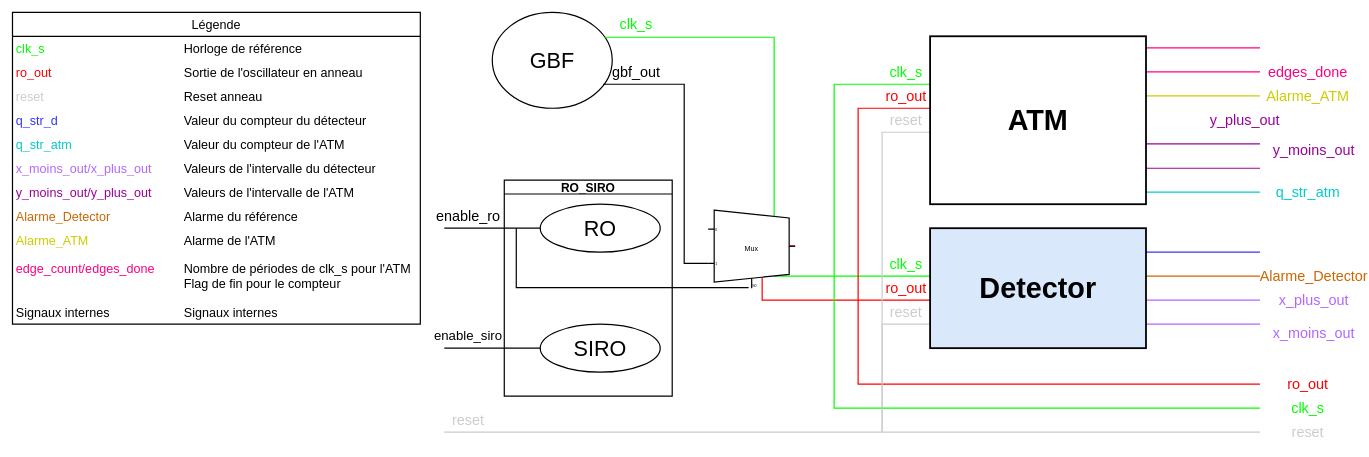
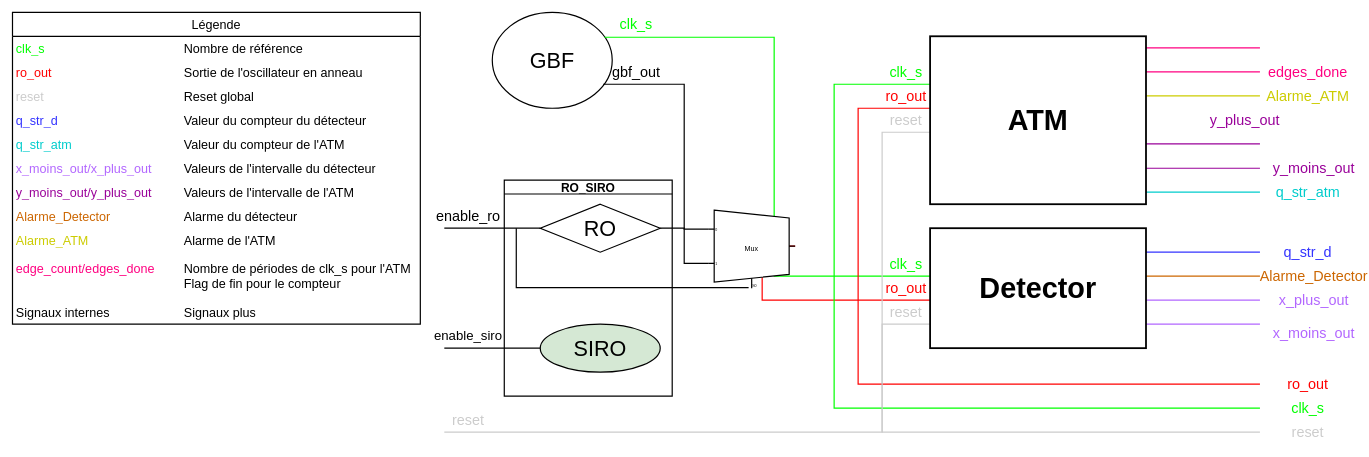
- <mxCell id="22" value="&lt;span style=&quot;color: rgb(0, 255, 0);&quot;&gt;clk_s&lt;/span&gt;&lt;span style=&quot;white-space: pre;&quot;&gt;&#09;&lt;/span&gt;&lt;span style=&quot;white-space: pre;&quot;&gt;&#09;&lt;/span&gt;&lt;span style=&quot;white-space: pre;&quot;&gt;&#09;&lt;/span&gt;&lt;span style=&quot;white-space: pre;&quot;&gt;&#09;&lt;/span&gt;&lt;span style=&quot;white-space: pre;&quot;&gt;&#09;&lt;/span&gt;Horloge de référence" style="text;strokeColor=none;fillColor=none;align=left;verticalAlign=middle;spacingLeft=4;spacingRight=4;overflow=hidden;points=[[0,0.5],[1,0.5]];portConstraint=eastwest;rotatable=0;whiteSpace=wrap;html=1;fontSize=21;strokeWidth=2;" parent="21" vertex="1"><mxGeometry y="40" width="680" height="40" as="geometry" /></mxCell>
+ <mxCell id="22" value="&lt;span style=&quot;color: rgb(0, 255, 0);&quot;&gt;clk_s&lt;/span&gt;&lt;span style=&quot;white-space: pre;&quot;&gt;&#09;&lt;/span&gt;&lt;span style=&quot;white-space: pre;&quot;&gt;&#09;&lt;/span&gt;&lt;span style=&quot;white-space: pre;&quot;&gt;&#09;&lt;/span&gt;&lt;span style=&quot;white-space: pre;&quot;&gt;&#09;&lt;/span&gt;&lt;span style=&quot;white-space: pre;&quot;&gt;&#09;&lt;/span&gt;Nombre de référence" style="text;strokeColor=none;fillColor=none;align=left;verticalAlign=middle;spacingLeft=4;spacingRight=4;overflow=hidden;points=[[0,0.5],[1,0.5]];portConstraint=eastwest;rotatable=0;whiteSpace=wrap;html=1;fontSize=21;strokeWidth=2;" parent="21" vertex="1"><mxGeometry y="40" width="680" height="40" as="geometry" /></mxCell>
- <mxCell id="24" value="&lt;span style=&quot;color: rgb(204, 204, 204);&quot;&gt;reset&lt;/span&gt;&lt;span style=&quot;white-space: pre;&quot;&gt;&#09;&lt;/span&gt;&lt;span style=&quot;white-space: pre;&quot;&gt;&#09;&lt;/span&gt;&lt;span style=&quot;white-space: pre;&quot;&gt;&#09;&lt;/span&gt;&lt;span style=&quot;white-space: pre;&quot;&gt;&#09;&lt;/span&gt;&lt;span style=&quot;white-space: pre;&quot;&gt;&#09;&lt;/span&gt;Reset anneau" style="text;strokeColor=none;fillColor=none;align=left;verticalAlign=middle;spacingLeft=4;spacingRight=4;overflow=hidden;points=[[0,0.5],[1,0.5]];portConstraint=eastwest;rotatable=0;whiteSpace=wrap;html=1;fontSize=21;strokeWidth=2;" parent="21" vertex="1"><mxGeometry y="120" width="680" height="40" as="geometry" /></mxCell>
+ <mxCell id="24" value="&lt;span style=&quot;color: rgb(204, 204, 204);&quot;&gt;reset&lt;/span&gt;&lt;span style=&quot;white-space: pre;&quot;&gt;&#09;&lt;/span&gt;&lt;span style=&quot;white-space: pre;&quot;&gt;&#09;&lt;/span&gt;&lt;span style=&quot;white-space: pre;&quot;&gt;&#09;&lt;/span&gt;&lt;span style=&quot;white-space: pre;&quot;&gt;&#09;&lt;/span&gt;&lt;span style=&quot;white-space: pre;&quot;&gt;&#09;&lt;/span&gt;Reset global" style="text;strokeColor=none;fillColor=none;align=left;verticalAlign=middle;spacingLeft=4;spacingRight=4;overflow=hidden;points=[[0,0.5],[1,0.5]];portConstraint=eastwest;rotatable=0;whiteSpace=wrap;html=1;fontSize=21;strokeWidth=2;" parent="21" vertex="1"><mxGeometry y="120" width="680" height="40" as="geometry" /></mxCell>
- <mxCell id="45" value="&lt;font style=&quot;color: rgb(153, 0, 153);&quot;&gt;y_moins_out&lt;/font&gt;" style="text;html=1;align=center;verticalAlign=middle;whiteSpace=wrap;rounded=0;fontSize=24;" parent="1" vertex="1"><mxGeometry x="2150" y="229.98" width="80" height="40" as="geometry" /></mxCell>
+ <mxCell id="45" value="&lt;font style=&quot;color: rgb(153, 0, 153);&quot;&gt;y_moins_out&lt;/font&gt;" style="text;html=1;align=center;verticalAlign=middle;whiteSpace=wrap;rounded=0;fontSize=24;" parent="1" vertex="1"><mxGeometry x="2150" y="259.98" width="80" height="40" as="geometry" /></mxCell>
- <mxCell id="29" value="&lt;span style=&quot;color: rgb(204, 102, 0);&quot;&gt;Alarme_Detector&lt;/span&gt;&lt;span style=&quot;white-space: pre;&quot;&gt;&#09;&lt;/span&gt;&lt;span style=&quot;white-space: pre;&quot;&gt;&#09;&lt;/span&gt;&lt;span style=&quot;white-space: pre;&quot;&gt;&#09;&lt;/span&gt;Alarme du référence" style="text;strokeColor=none;fillColor=none;align=left;verticalAlign=middle;spacingLeft=4;spacingRight=4;overflow=hidden;points=[[0,0.5],[1,0.5]];portConstraint=eastwest;rotatable=0;whiteSpace=wrap;html=1;fontSize=21;strokeWidth=2;" parent="21" vertex="1"><mxGeometry y="320" width="680" height="40" as="geometry" /></mxCell>
+ <mxCell id="29" value="&lt;span style=&quot;color: rgb(204, 102, 0);&quot;&gt;Alarme_Detector&lt;/span&gt;&lt;span style=&quot;white-space: pre;&quot;&gt;&#09;&lt;/span&gt;&lt;span style=&quot;white-space: pre;&quot;&gt;&#09;&lt;/span&gt;&lt;span style=&quot;white-space: pre;&quot;&gt;&#09;&lt;/span&gt;Alarme du détecteur" style="text;strokeColor=none;fillColor=none;align=left;verticalAlign=middle;spacingLeft=4;spacingRight=4;overflow=hidden;points=[[0,0.5],[1,0.5]];portConstraint=eastwest;rotatable=0;whiteSpace=wrap;html=1;fontSize=21;strokeWidth=2;" parent="21" vertex="1"><mxGeometry y="320" width="680" height="40" as="geometry" /></mxCell>
- <mxCell id="12" value="&lt;font style=&quot;font-size: 36px;&quot;&gt;RO&lt;/font&gt;" style="ellipse;whiteSpace=wrap;html=1;strokeWidth=2;" parent="11" vertex="1"><mxGeometry x="60" y="40" width="200" height="80" as="geometry" /></mxCell>
+ <mxCell id="12" value="&lt;font style=&quot;font-size: 36px;&quot;&gt;RO&lt;/font&gt;" style="rhombus;whiteSpace=wrap;html=1;strokeWidth=2;" parent="11" vertex="1"><mxGeometry x="60" y="40" width="200" height="80" as="geometry" /></mxCell>
+ <mxCell id="10" style="edgeStyle=orthogonalEdgeStyle;rounded=0;orthogonalLoop=1;jettySize=auto;html=1;exitX=1;exitY=0.5;exitDx=0;exitDy=0;entryX=0;entryY=0.219;entryDx=0;entryDy=3;entryPerimeter=0;endArrow=none;startFill=0;strokeWidth=2;" parent="1" source="12" target="8" edge="1"><mxGeometry relative="1" as="geometry" /></mxCell>
+ <mxCell id="42" value="&lt;font style=&quot;color: rgb(51, 51, 255);&quot;&gt;q_str_d&lt;/font&gt;" style="text;html=1;align=center;verticalAlign=middle;whiteSpace=wrap;rounded=0;fontSize=24;" parent="1" vertex="1"><mxGeometry x="2140" y="400" width="80" height="40" as="geometry" /></mxCell>
- <mxCell id="63" value="&lt;b&gt;&lt;font style=&quot;font-size: 48px;&quot;&gt;Detector&lt;/font&gt;&lt;/b&gt;" style="rounded=0;whiteSpace=wrap;html=1;strokeWidth=3;fillColor=#dae8fc;" vertex="1" parent="1"><mxGeometry x="1550" y="380" width="360" height="200" as="geometry" /></mxCell>
+ <mxCell id="63" value="&lt;b&gt;&lt;font style=&quot;font-size: 48px;&quot;&gt;Detector&lt;/font&gt;&lt;/b&gt;" style="rounded=0;whiteSpace=wrap;html=1;strokeWidth=3;" vertex="1" parent="1"><mxGeometry x="1550" y="380" width="360" height="200" as="geometry" /></mxCell>
- <mxCell id="32" value="Signaux internes&lt;span style=&quot;white-space: pre;&quot;&gt;&#09;&lt;/span&gt;&lt;span style=&quot;white-space: pre;&quot;&gt;&#09;&lt;/span&gt;&lt;span style=&quot;white-space: pre;&quot;&gt;&#09;&lt;/span&gt;Signaux internes" style="text;strokeColor=none;fillColor=none;align=left;verticalAlign=middle;spacingLeft=4;spacingRight=4;overflow=hidden;points=[[0,0.5],[1,0.5]];portConstraint=eastwest;rotatable=0;whiteSpace=wrap;html=1;fontSize=21;strokeWidth=2;" parent="21" vertex="1"><mxGeometry y="480" width="680" height="40" as="geometry" /></mxCell>
+ <mxCell id="32" value="Signaux internes&lt;span style=&quot;white-space: pre;&quot;&gt;&#09;&lt;/span&gt;&lt;span style=&quot;white-space: pre;&quot;&gt;&#09;&lt;/span&gt;&lt;span style=&quot;white-space: pre;&quot;&gt;&#09;&lt;/span&gt;Signaux plus" style="text;strokeColor=none;fillColor=none;align=left;verticalAlign=middle;spacingLeft=4;spacingRight=4;overflow=hidden;points=[[0,0.5],[1,0.5]];portConstraint=eastwest;rotatable=0;whiteSpace=wrap;html=1;fontSize=21;strokeWidth=2;" parent="21" vertex="1"><mxGeometry y="480" width="680" height="40" as="geometry" /></mxCell>
- <mxCell id="13" value="&lt;font style=&quot;font-size: 36px;&quot;&gt;SIRO&lt;/font&gt;" style="ellipse;whiteSpace=wrap;html=1;strokeWidth=2;" parent="11" vertex="1"><mxGeometry x="60" y="240" width="200" height="80" as="geometry" /></mxCell>
+ <mxCell id="13" value="&lt;font style=&quot;font-size: 36px;&quot;&gt;SIRO&lt;/font&gt;" style="ellipse;whiteSpace=wrap;html=1;strokeWidth=2;fillColor=#d5e8d4;" parent="11" vertex="1"><mxGeometry x="60" y="240" width="200" height="80" as="geometry" /></mxCell>
